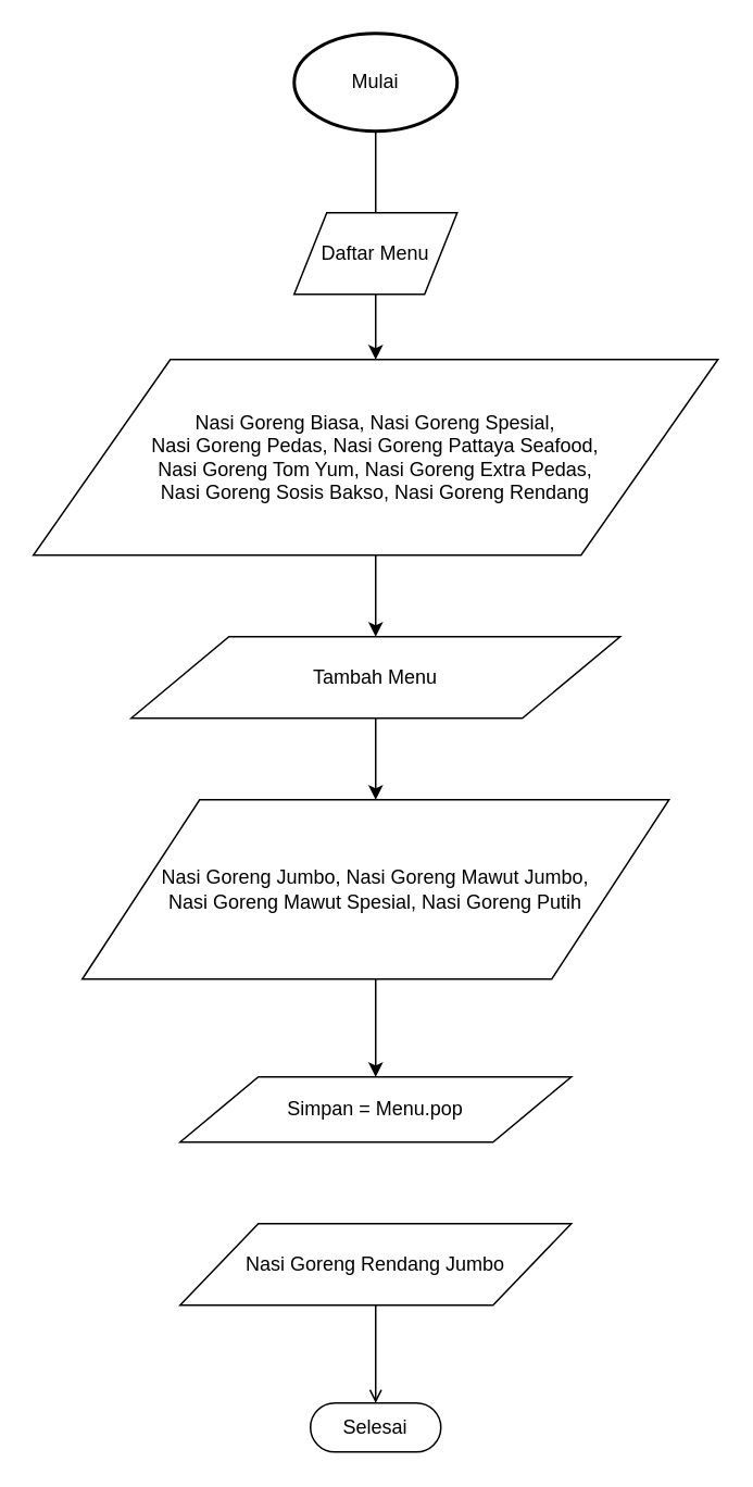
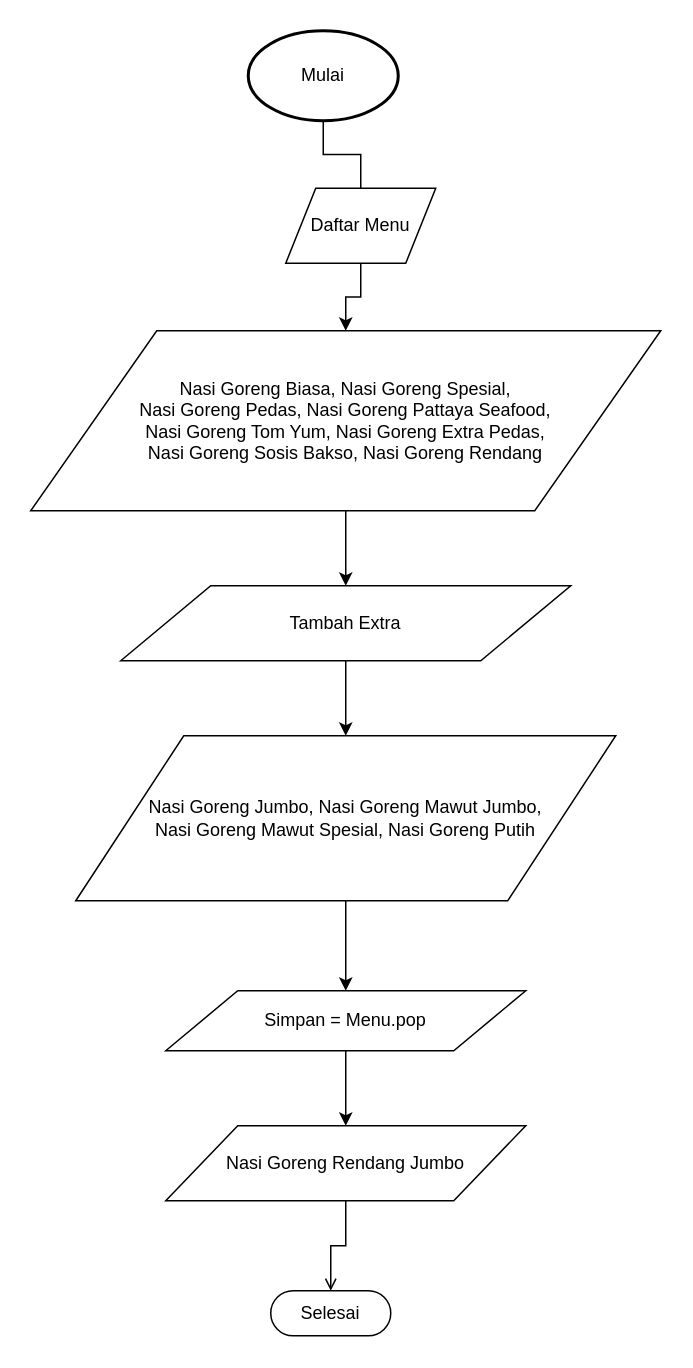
- <mxCell id="3" value="Mulai" style="strokeWidth=2;html=1;shape=mxgraph.flowchart.start_1;whiteSpace=wrap;" vertex="1" parent="1"><mxGeometry x="180" y="20" width="100" height="60" as="geometry" /></mxCell>
+ <mxCell id="3" value="Mulai" style="strokeWidth=2;html=1;shape=mxgraph.flowchart.start_1;whiteSpace=wrap;" vertex="1" parent="1"><mxGeometry x="165" y="20" width="100" height="60" as="geometry" /></mxCell>
- <mxCell id="5" value="Daftar Menu" style="shape=parallelogram;perimeter=parallelogramPerimeter;whiteSpace=wrap;html=1;dashed=0;" vertex="1" parent="1"><mxGeometry x="180" y="130" width="100" height="50" as="geometry" /></mxCell>
+ <mxCell id="5" value="Daftar Menu" style="shape=parallelogram;perimeter=parallelogramPerimeter;whiteSpace=wrap;html=1;dashed=0;" vertex="1" parent="1"><mxGeometry x="190" y="125" width="100" height="50" as="geometry" /></mxCell>
- <mxCell id="9" value="Tambah Menu" style="shape=parallelogram;perimeter=parallelogramPerimeter;whiteSpace=wrap;html=1;dashed=0;" vertex="1" parent="1"><mxGeometry x="80" y="390" width="300" height="50" as="geometry" /></mxCell>
+ <mxCell id="9" value="Tambah Extra" style="shape=parallelogram;perimeter=parallelogramPerimeter;whiteSpace=wrap;html=1;dashed=0;" vertex="1" parent="1"><mxGeometry x="80" y="390" width="300" height="50" as="geometry" /></mxCell>
+ <mxCell id="12" style="edgeStyle=orthogonalEdgeStyle;rounded=0;orthogonalLoop=1;jettySize=auto;html=1;exitX=0.5;exitY=1;exitDx=0;exitDy=0;entryX=0.5;entryY=0;entryDx=0;entryDy=0;" edge="1" parent="1" source="13" target="15"><mxGeometry relative="1" as="geometry" /></mxCell>
- <mxCell id="16" value="Selesai" style="html=1;dashed=0;whiteSpace=wrap;shape=mxgraph.dfd.start" vertex="1" parent="1"><mxGeometry x="190" y="860" width="80" height="30" as="geometry" /></mxCell>
+ <mxCell id="16" value="Selesai" style="html=1;dashed=0;whiteSpace=wrap;shape=mxgraph.dfd.start" vertex="1" parent="1"><mxGeometry x="180" y="860" width="80" height="30" as="geometry" /></mxCell>
